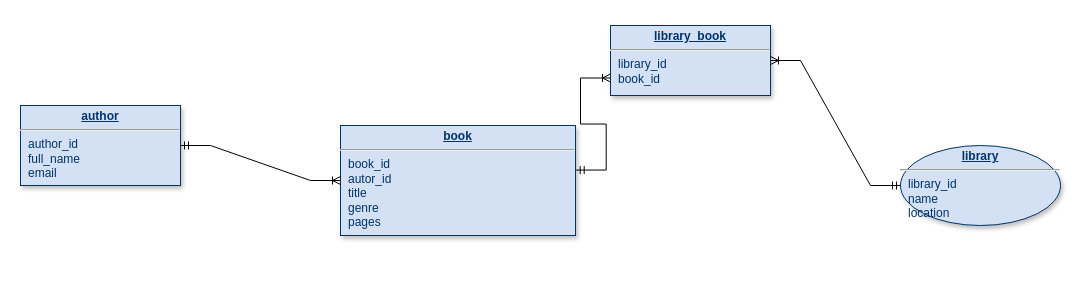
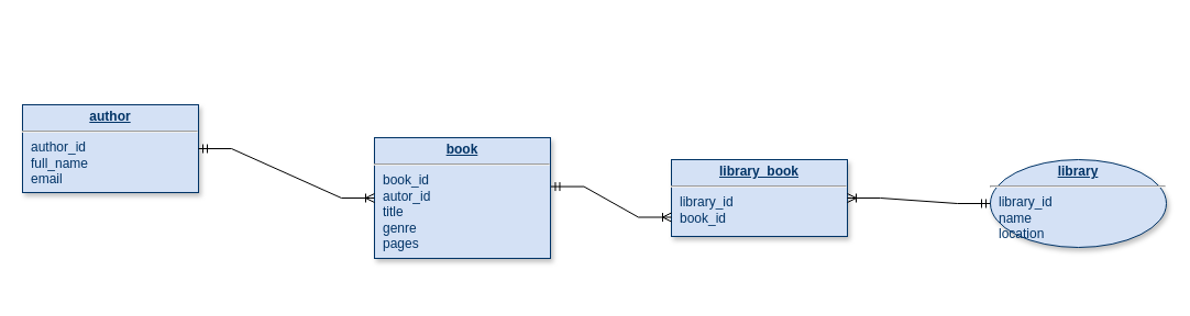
- <mxCell id="6" value="&lt;p style=&quot;margin: 0px; margin-top: 4px; text-align: center; text-decoration: underline;&quot;&gt;&lt;strong&gt;library_book&lt;/strong&gt;&lt;/p&gt;&lt;hr&gt;&lt;p style=&quot;margin: 0px; margin-left: 8px;&quot;&gt;library_id&lt;/p&gt;&lt;p style=&quot;margin: 0px; margin-left: 8px;&quot;&gt;book_id&lt;/p&gt;&lt;p style=&quot;margin: 0px; margin-left: 8px;&quot;&gt;&lt;br&gt;&lt;/p&gt;" style="verticalAlign=top;align=left;overflow=fill;fontSize=12;fontFamily=Helvetica;html=1;strokeColor=#003366;shadow=1;fillColor=#D4E1F5;fontColor=#003366" vertex="1" parent="1"><mxGeometry x="610" y="25" width="160" height="70" as="geometry" /></mxCell>
+ <mxCell id="6" value="&lt;p style=&quot;margin: 0px; margin-top: 4px; text-align: center; text-decoration: underline;&quot;&gt;&lt;strong&gt;library_book&lt;/strong&gt;&lt;/p&gt;&lt;hr&gt;&lt;p style=&quot;margin: 0px; margin-left: 8px;&quot;&gt;library_id&lt;/p&gt;&lt;p style=&quot;margin: 0px; margin-left: 8px;&quot;&gt;book_id&lt;/p&gt;&lt;p style=&quot;margin: 0px; margin-left: 8px;&quot;&gt;&lt;br&gt;&lt;/p&gt;" style="verticalAlign=top;align=left;overflow=fill;fontSize=12;fontFamily=Helvetica;html=1;strokeColor=#003366;shadow=1;fillColor=#D4E1F5;fontColor=#003366" vertex="1" parent="1"><mxGeometry x="610" y="145" width="160" height="70" as="geometry" /></mxCell>
- <mxCell id="3" value="&lt;p style=&quot;margin: 0px; margin-top: 4px; text-align: center; text-decoration: underline;&quot;&gt;&lt;strong&gt;author&lt;/strong&gt;&lt;/p&gt;&lt;hr&gt;&lt;p style=&quot;margin: 0px; margin-left: 8px;&quot;&gt;author_id&lt;/p&gt;&lt;p style=&quot;margin: 0px; margin-left: 8px;&quot;&gt;full_name&amp;nbsp;&lt;/p&gt;&lt;p style=&quot;margin: 0px; margin-left: 8px;&quot;&gt;email&lt;/p&gt;&lt;p style=&quot;margin: 0px; margin-left: 8px;&quot;&gt;&lt;br&gt;&lt;/p&gt;" style="verticalAlign=top;align=left;overflow=fill;fontSize=12;fontFamily=Helvetica;html=1;strokeColor=#003366;shadow=1;fillColor=#D4E1F5;fontColor=#003366" vertex="1" parent="1"><mxGeometry x="20" y="105" width="160" height="80" as="geometry" /></mxCell>
+ <mxCell id="3" value="&lt;p style=&quot;margin: 0px; margin-top: 4px; text-align: center; text-decoration: underline;&quot;&gt;&lt;strong&gt;author&lt;/strong&gt;&lt;/p&gt;&lt;hr&gt;&lt;p style=&quot;margin: 0px; margin-left: 8px;&quot;&gt;author_id&lt;/p&gt;&lt;p style=&quot;margin: 0px; margin-left: 8px;&quot;&gt;full_name&amp;nbsp;&lt;/p&gt;&lt;p style=&quot;margin: 0px; margin-left: 8px;&quot;&gt;email&lt;/p&gt;&lt;p style=&quot;margin: 0px; margin-left: 8px;&quot;&gt;&lt;br&gt;&lt;/p&gt;" style="verticalAlign=top;align=left;overflow=fill;fontSize=12;fontFamily=Helvetica;html=1;strokeColor=#003366;shadow=1;fillColor=#D4E1F5;fontColor=#003366" vertex="1" parent="1"><mxGeometry x="20" y="95" width="160" height="80" as="geometry" /></mxCell>
- <mxCell id="2" value="&lt;p style=&quot;margin: 0px; margin-top: 4px; text-align: center; text-decoration: underline;&quot;&gt;&lt;strong&gt;book&lt;/strong&gt;&lt;/p&gt;&lt;hr&gt;&lt;p style=&quot;margin: 0px; margin-left: 8px;&quot;&gt;book_id&lt;/p&gt;&lt;p style=&quot;margin: 0px; margin-left: 8px;&quot;&gt;autor_id&lt;/p&gt;&lt;p style=&quot;margin: 0px; margin-left: 8px;&quot;&gt;title&amp;nbsp;&lt;/p&gt;&lt;p style=&quot;margin: 0px; margin-left: 8px;&quot;&gt;genre&lt;/p&gt;&lt;p style=&quot;margin: 0px; margin-left: 8px;&quot;&gt;pages&amp;nbsp;&lt;/p&gt;&lt;p style=&quot;margin: 0px; margin-left: 8px;&quot;&gt;&lt;br&gt;&lt;/p&gt;" style="verticalAlign=top;align=left;overflow=fill;fontSize=12;fontFamily=Helvetica;html=1;strokeColor=#003366;shadow=1;fillColor=#D4E1F5;fontColor=#003366" parent="1" vertex="1"><mxGeometry x="340" y="125" width="235" height="110" as="geometry" /></mxCell>
+ <mxCell id="2" value="&lt;p style=&quot;margin: 0px; margin-top: 4px; text-align: center; text-decoration: underline;&quot;&gt;&lt;strong&gt;book&lt;/strong&gt;&lt;/p&gt;&lt;hr&gt;&lt;p style=&quot;margin: 0px; margin-left: 8px;&quot;&gt;book_id&lt;/p&gt;&lt;p style=&quot;margin: 0px; margin-left: 8px;&quot;&gt;autor_id&lt;/p&gt;&lt;p style=&quot;margin: 0px; margin-left: 8px;&quot;&gt;title&amp;nbsp;&lt;/p&gt;&lt;p style=&quot;margin: 0px; margin-left: 8px;&quot;&gt;genre&lt;/p&gt;&lt;p style=&quot;margin: 0px; margin-left: 8px;&quot;&gt;pages&amp;nbsp;&lt;/p&gt;&lt;p style=&quot;margin: 0px; margin-left: 8px;&quot;&gt;&lt;br&gt;&lt;/p&gt;" style="verticalAlign=top;align=left;overflow=fill;fontSize=12;fontFamily=Helvetica;html=1;strokeColor=#003366;shadow=1;fillColor=#D4E1F5;fontColor=#003366" parent="1" vertex="1"><mxGeometry x="340" y="125" width="160" height="110" as="geometry" /></mxCell>
